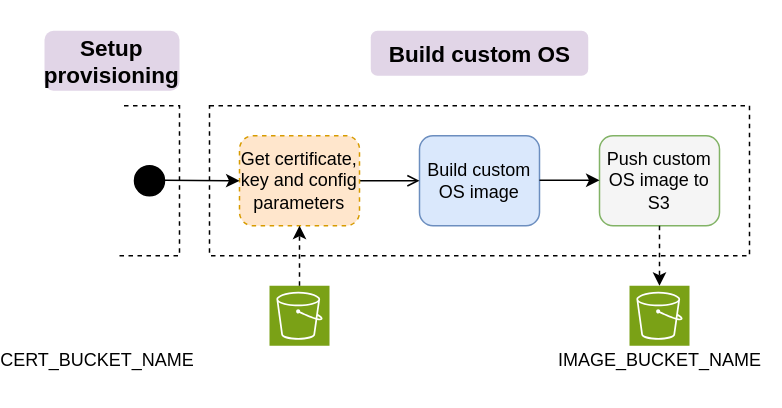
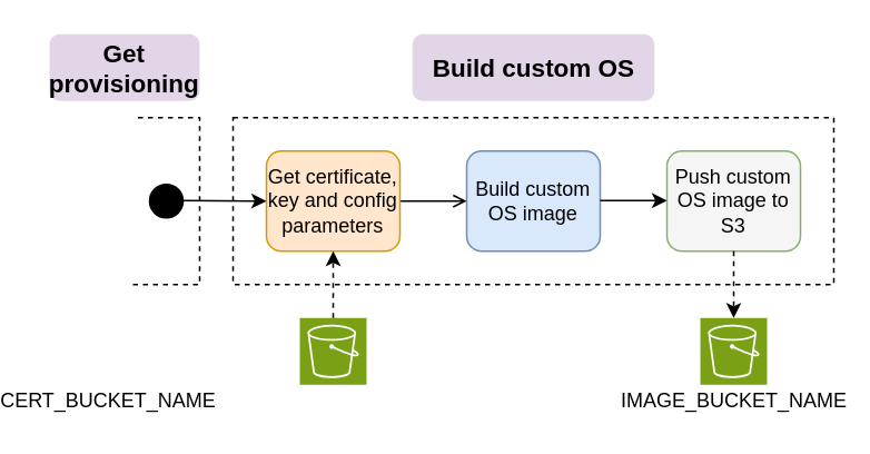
- <mxCell id="4" value="Build custom OS" style="text;html=1;fillColor=#e1d5e7;align=center;verticalAlign=middle;whiteSpace=wrap;rounded=1;dashed=1;fontStyle=1;fontSize=15;strokeColor=none;gradientColor=none;gradientDirection=south;" parent="1" vertex="1"><mxGeometry x="245.5" y="20" width="145" height="30" as="geometry" /></mxCell>
+ <mxCell id="4" value="Build custom OS" style="text;html=1;fillColor=#e1d5e7;align=center;verticalAlign=middle;whiteSpace=wrap;rounded=1;dashed=1;fontStyle=1;fontSize=15;strokeColor=none;gradientColor=none;gradientDirection=south;" parent="1" vertex="1"><mxGeometry x="245.5" y="20" width="145" height="40" as="geometry" /></mxCell>
- <mxCell id="7" value="Setup provisioning" style="text;html=1;strokeColor=none;fillColor=#e1d5e7;align=center;verticalAlign=middle;whiteSpace=wrap;rounded=1;dashed=1;fontStyle=1;fontSize=15;" parent="1" vertex="1"><mxGeometry x="28" y="20" width="90" height="40" as="geometry" /></mxCell>
+ <mxCell id="7" value="Get provisioning" style="text;html=1;strokeColor=none;fillColor=#e1d5e7;align=center;verticalAlign=middle;whiteSpace=wrap;rounded=1;dashed=1;fontStyle=1;fontSize=15;" parent="1" vertex="1"><mxGeometry x="28" y="20" width="90" height="40" as="geometry" /></mxCell>
- <mxCell id="12" value="Get certificate, key and config parameters" style="rounded=1;whiteSpace=wrap;html=1;glass=0;fillColor=#ffe6cc;strokeColor=#d79b00;dashed=1;" parent="1" vertex="1"><mxGeometry x="158" y="90" width="80" height="60" as="geometry" /></mxCell>
+ <mxCell id="12" value="Get certificate, key and config parameters" style="rounded=1;whiteSpace=wrap;html=1;glass=0;fillColor=#ffe6cc;strokeColor=#d79b00;" parent="1" vertex="1"><mxGeometry x="158" y="90" width="80" height="60" as="geometry" /></mxCell>
